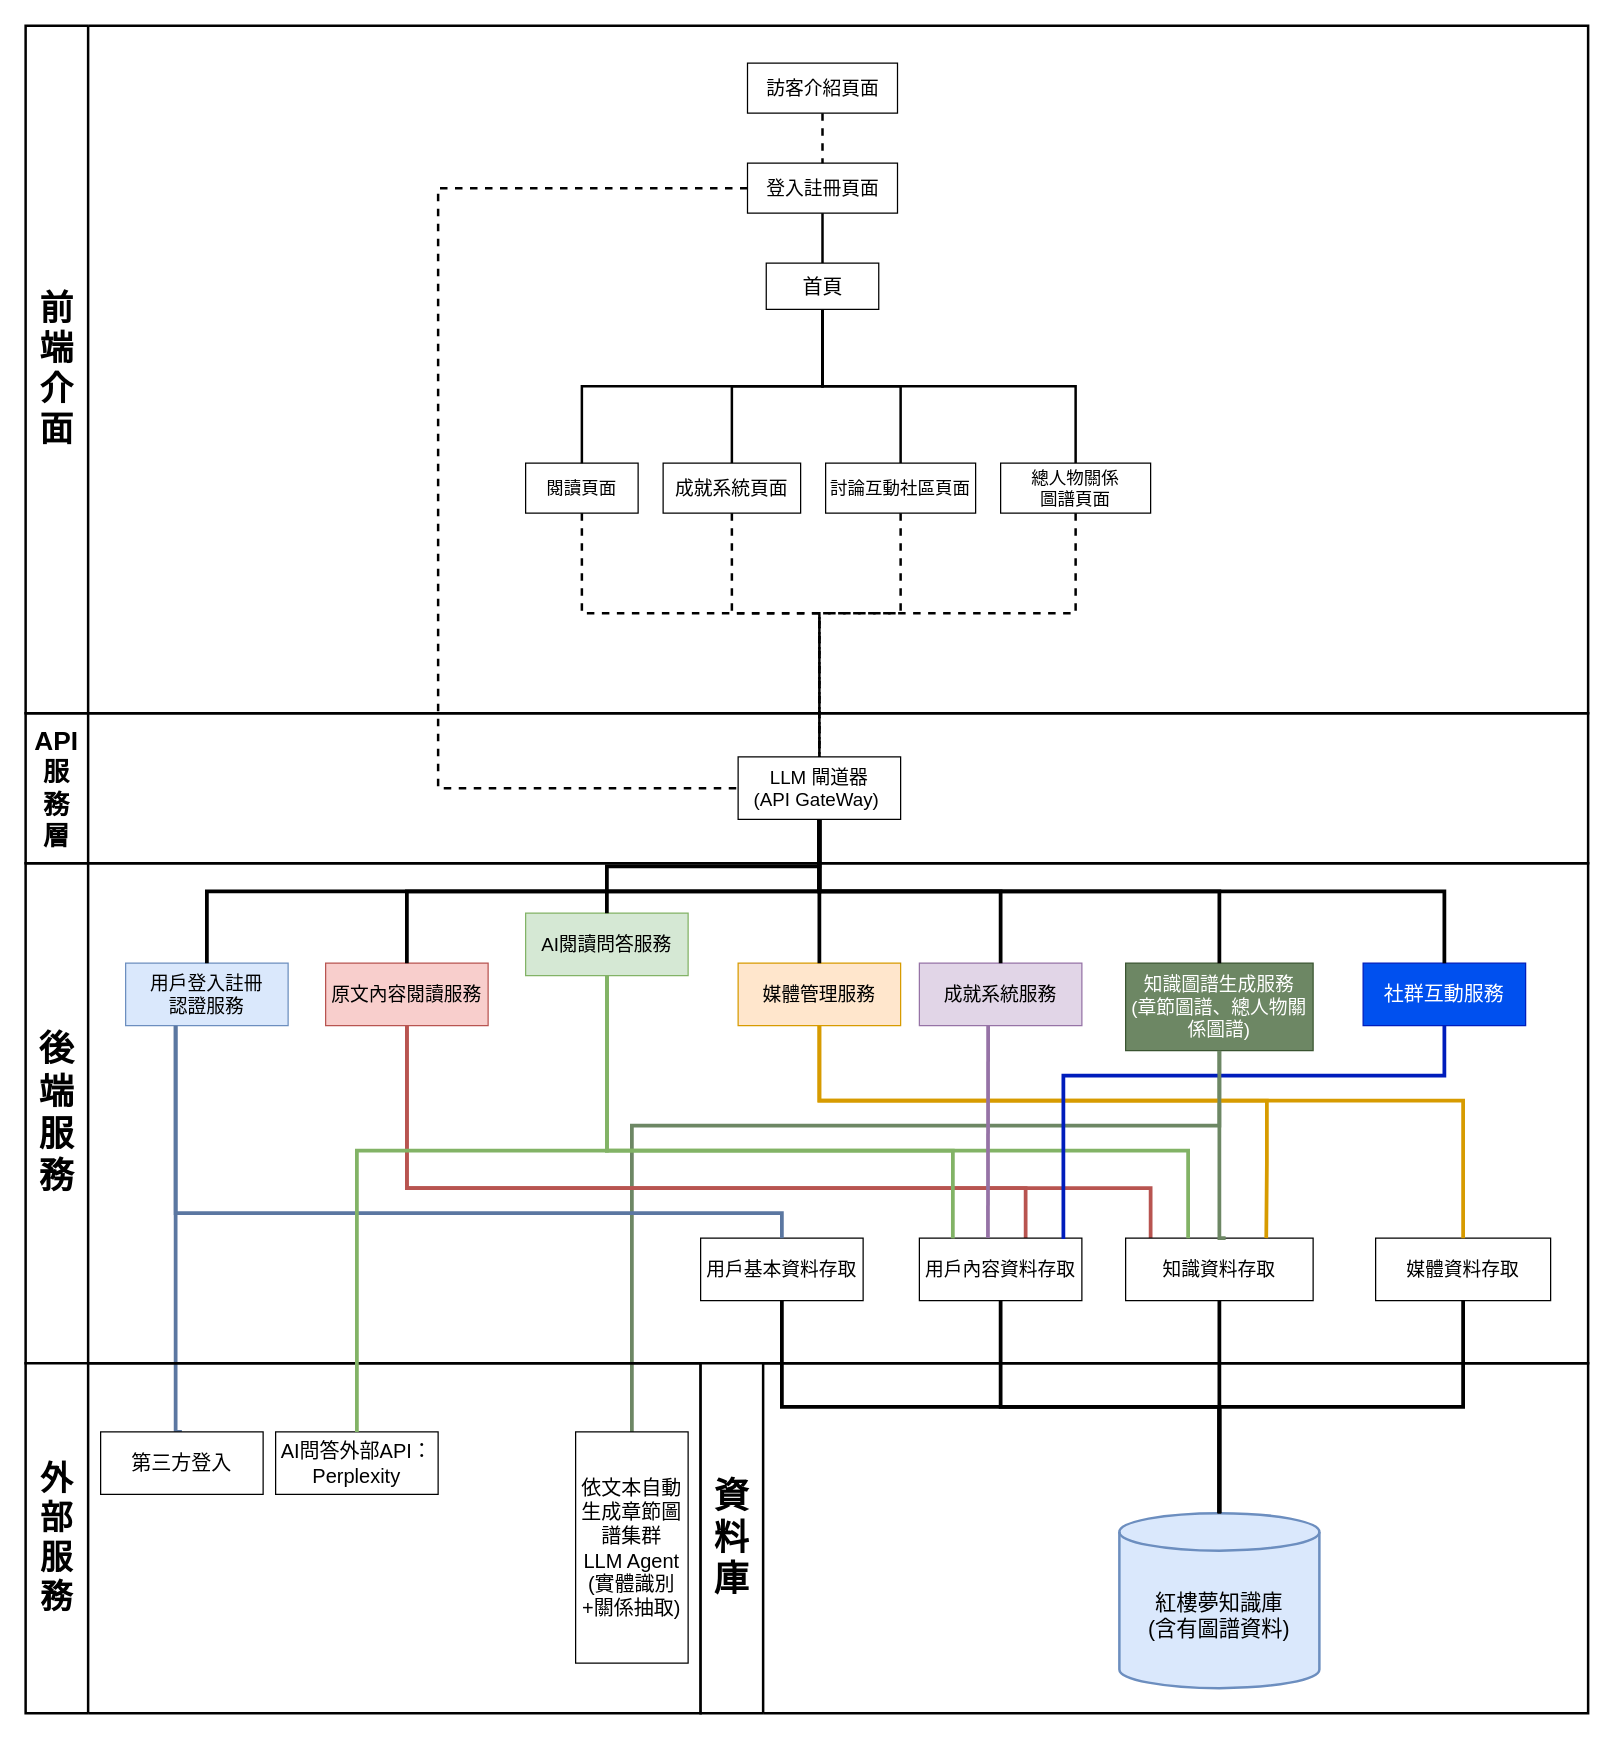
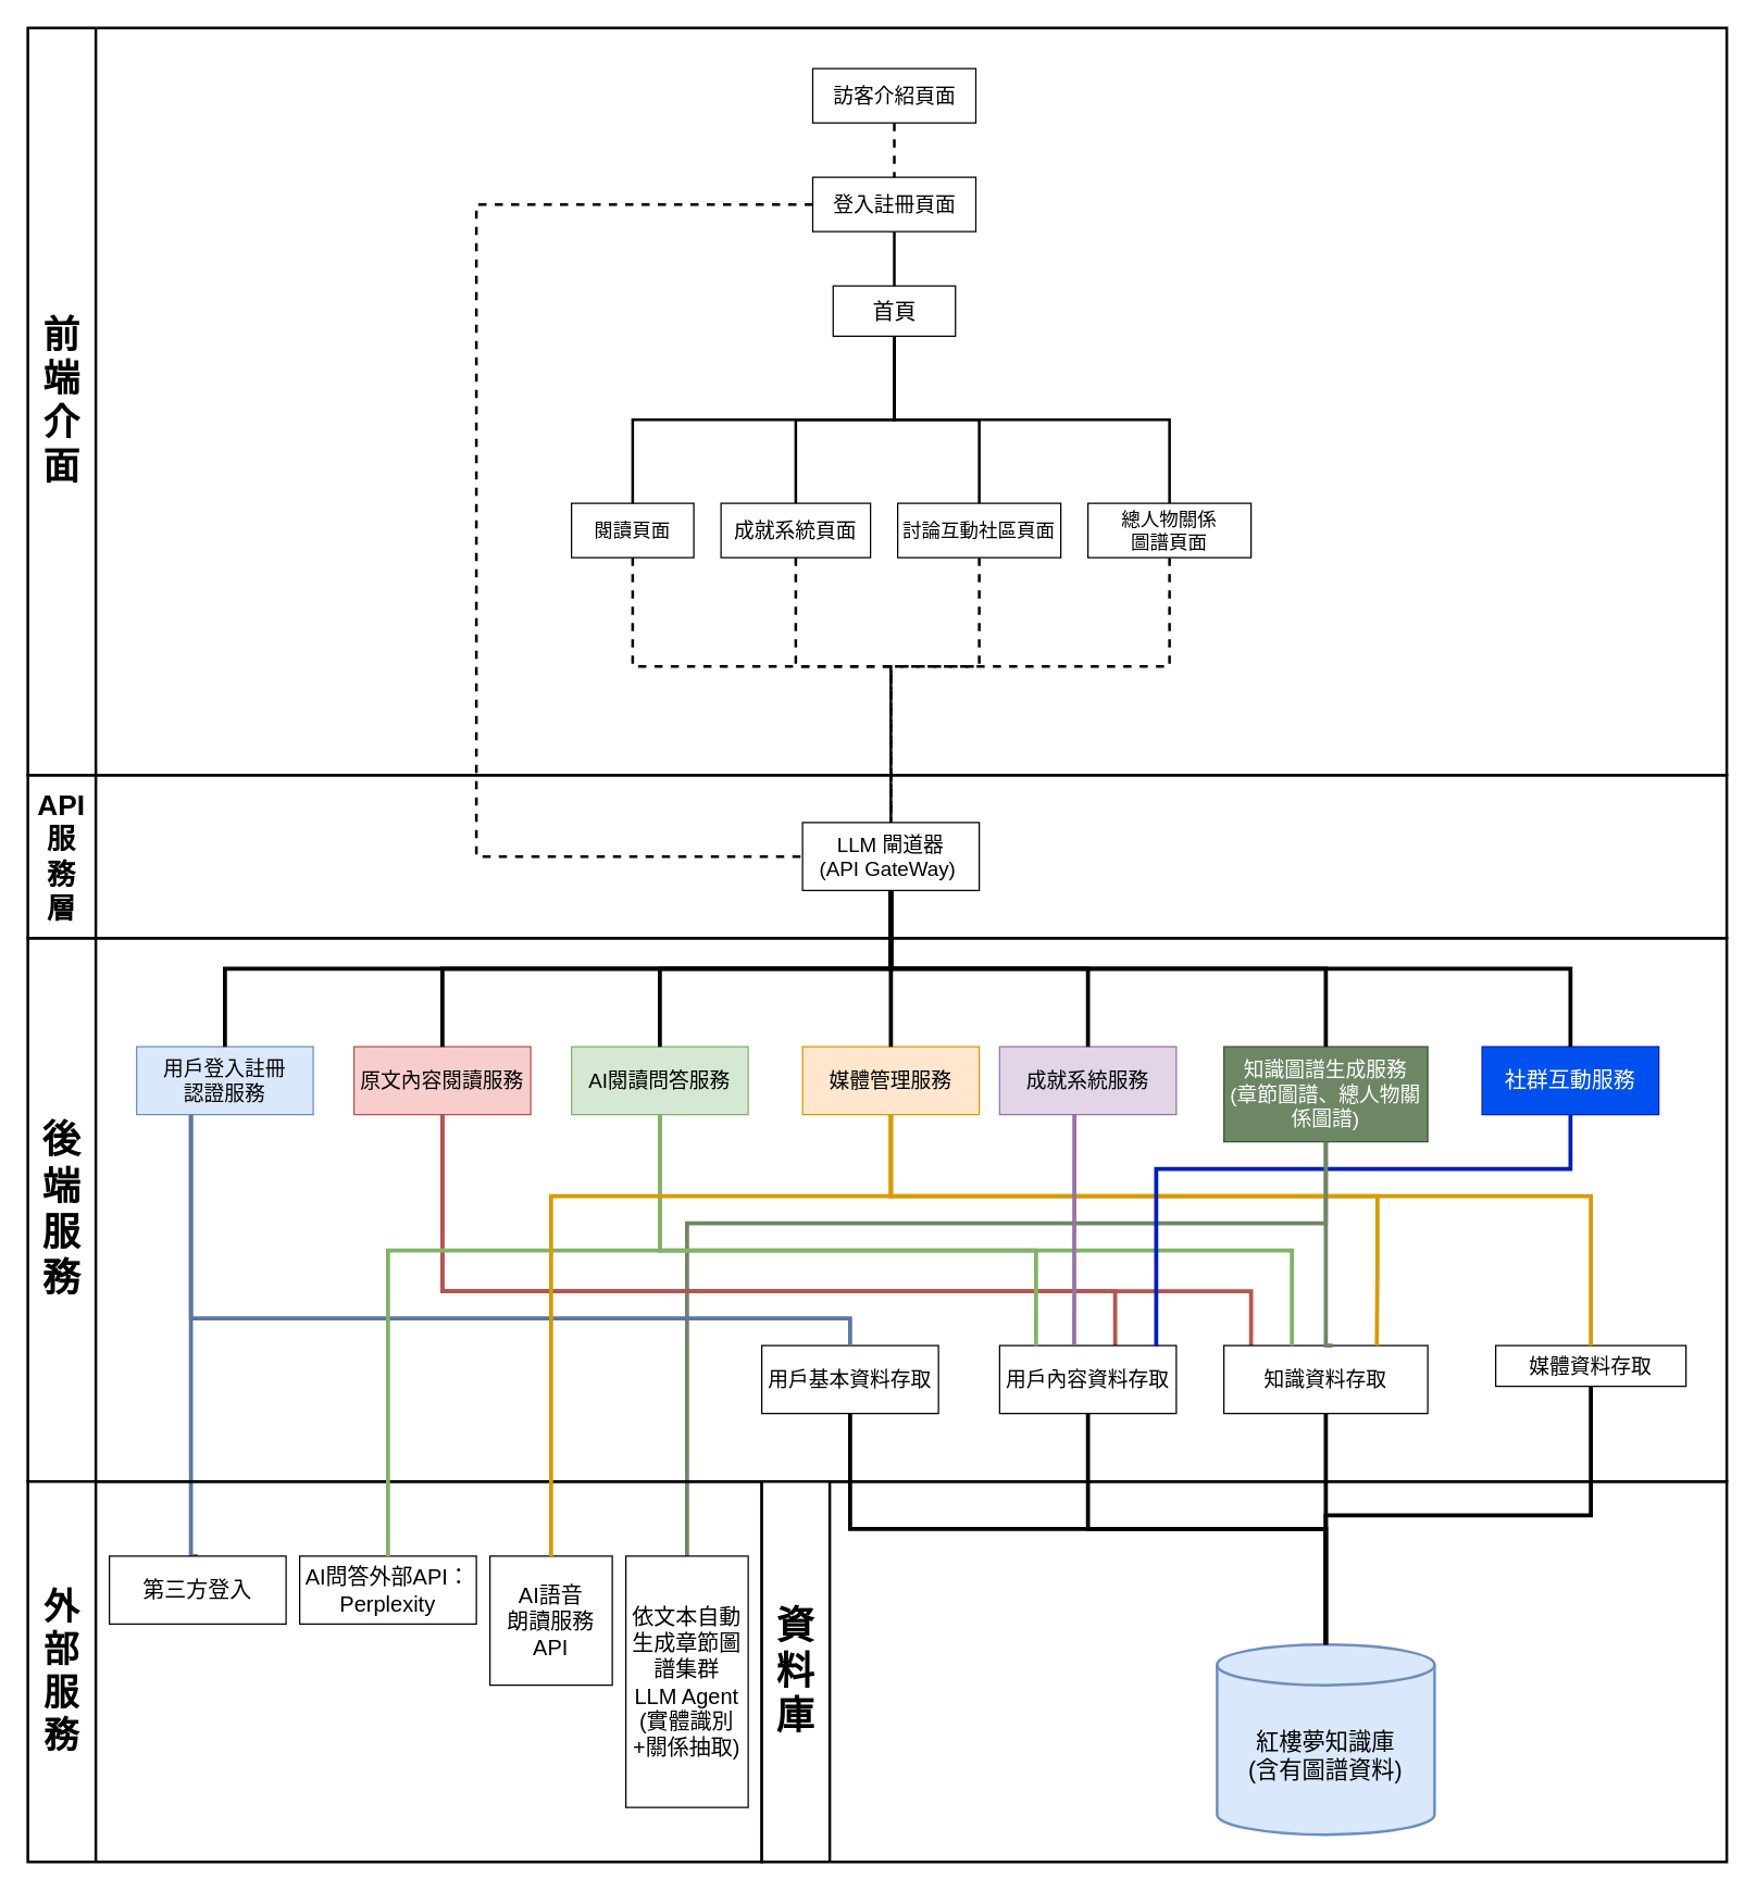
- <mxCell id="9" value="AI閱讀問答服務" style="whiteSpace=wrap;strokeWidth=1;fontSize=15;fillColor=#d5e8d4;strokeColor=#82b366;" parent="4" vertex="1"><mxGeometry x="400" y="40" width="130" height="50" as="geometry" /></mxCell>
+ <mxCell id="9" value="AI閱讀問答服務" style="whiteSpace=wrap;strokeWidth=1;fontSize=15;fillColor=#d5e8d4;strokeColor=#82b366;" parent="4" vertex="1"><mxGeometry x="400" y="80" width="130" height="50" as="geometry" /></mxCell>
+ <mxCell id="59" style="edgeStyle=orthogonalEdgeStyle;rounded=0;orthogonalLoop=1;jettySize=auto;html=1;exitX=0.5;exitY=1;exitDx=0;exitDy=0;entryX=0.5;entryY=0;entryDx=0;entryDy=0;fillColor=#ffe6cc;strokeColor=#d79b00;endArrow=none;endFill=0;strokeWidth=3;" parent="1" source="10" target="31" edge="1"><mxGeometry relative="1" as="geometry"><Array as="points"><mxPoint x="655" y="880" /><mxPoint x="405" y="880" /></Array></mxGeometry></mxCell>
- <mxCell id="20" value="媒體資料存取" style="rounded=0;whiteSpace=wrap;html=1;fontSize=15;" parent="4" vertex="1"><mxGeometry x="1080" y="300" width="140" height="50" as="geometry" /></mxCell>
+ <mxCell id="20" value="媒體資料存取" style="rounded=0;whiteSpace=wrap;html=1;fontSize=15;" parent="4" vertex="1"><mxGeometry x="1080" y="300" width="140" height="30" as="geometry" /></mxCell>
+ <mxCell id="31" value="&lt;span style=&quot;font-size: 16px;&quot;&gt;AI語音&lt;br style=&quot;font-size: 16px;&quot;&gt;朗讀服務API&lt;/span&gt;" style="rounded=0;whiteSpace=wrap;html=1;fontSize=16;" parent="28" vertex="1"><mxGeometry x="340" y="55" width="90" height="95" as="geometry" /></mxCell>
